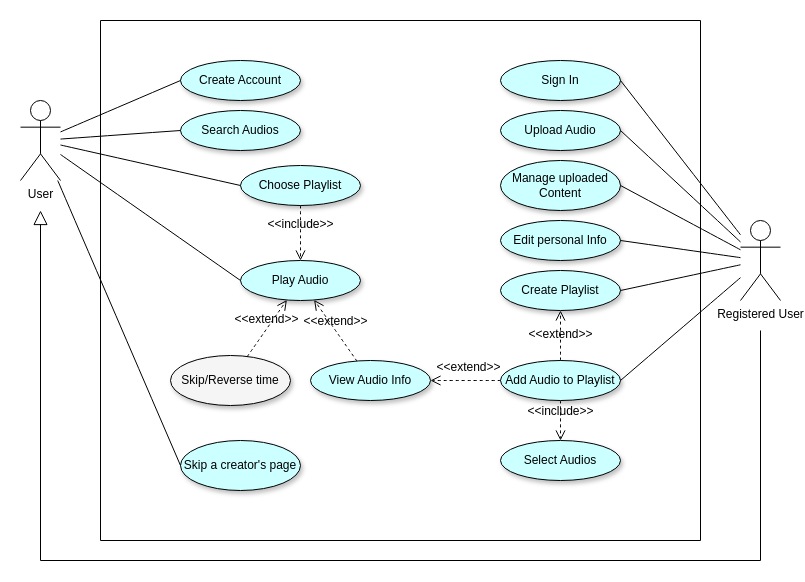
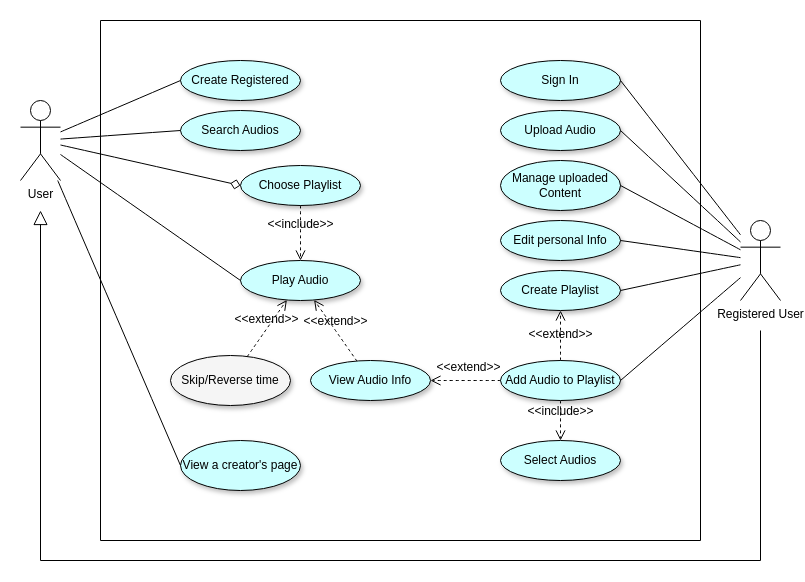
- <mxCell id="3" value="Create Account" style="ellipse;whiteSpace=wrap;html=1;shadow=1;fillColor=#CCFFFF;" parent="2" vertex="1"><mxGeometry x="80" y="40" width="120" height="40" as="geometry" /></mxCell>
+ <mxCell id="3" value="Create Registered" style="ellipse;whiteSpace=wrap;html=1;shadow=1;fillColor=#CCFFFF;" parent="2" vertex="1"><mxGeometry x="80" y="40" width="120" height="40" as="geometry" /></mxCell>
- <mxCell id="27" style="edgeStyle=none;curved=1;rounded=0;orthogonalLoop=1;jettySize=auto;html=1;entryX=0;entryY=0.5;entryDx=0;entryDy=0;fontSize=12;startSize=8;endSize=8;endArrow=none;endFill=0;" parent="1" source="28" target="13" edge="1"><mxGeometry relative="1" as="geometry" /></mxCell>
+ <mxCell id="27" style="edgeStyle=none;curved=1;rounded=0;orthogonalLoop=1;jettySize=auto;html=1;entryX=0;entryY=0.5;entryDx=0;entryDy=0;fontSize=12;startSize=8;endSize=8;endArrow=diamond;endFill=0;" parent="1" source="28" target="13" edge="1"><mxGeometry relative="1" as="geometry" /></mxCell>
- <mxCell id="9" value="Skip a creator's page" style="ellipse;whiteSpace=wrap;html=1;shadow=1;fillColor=#CCFFFF;" parent="2" vertex="1"><mxGeometry x="80" y="420" width="120" height="50" as="geometry" /></mxCell>
+ <mxCell id="9" value="View a creator's page" style="ellipse;whiteSpace=wrap;html=1;shadow=1;fillColor=#CCFFFF;" parent="2" vertex="1"><mxGeometry x="80" y="420" width="120" height="50" as="geometry" /></mxCell>
